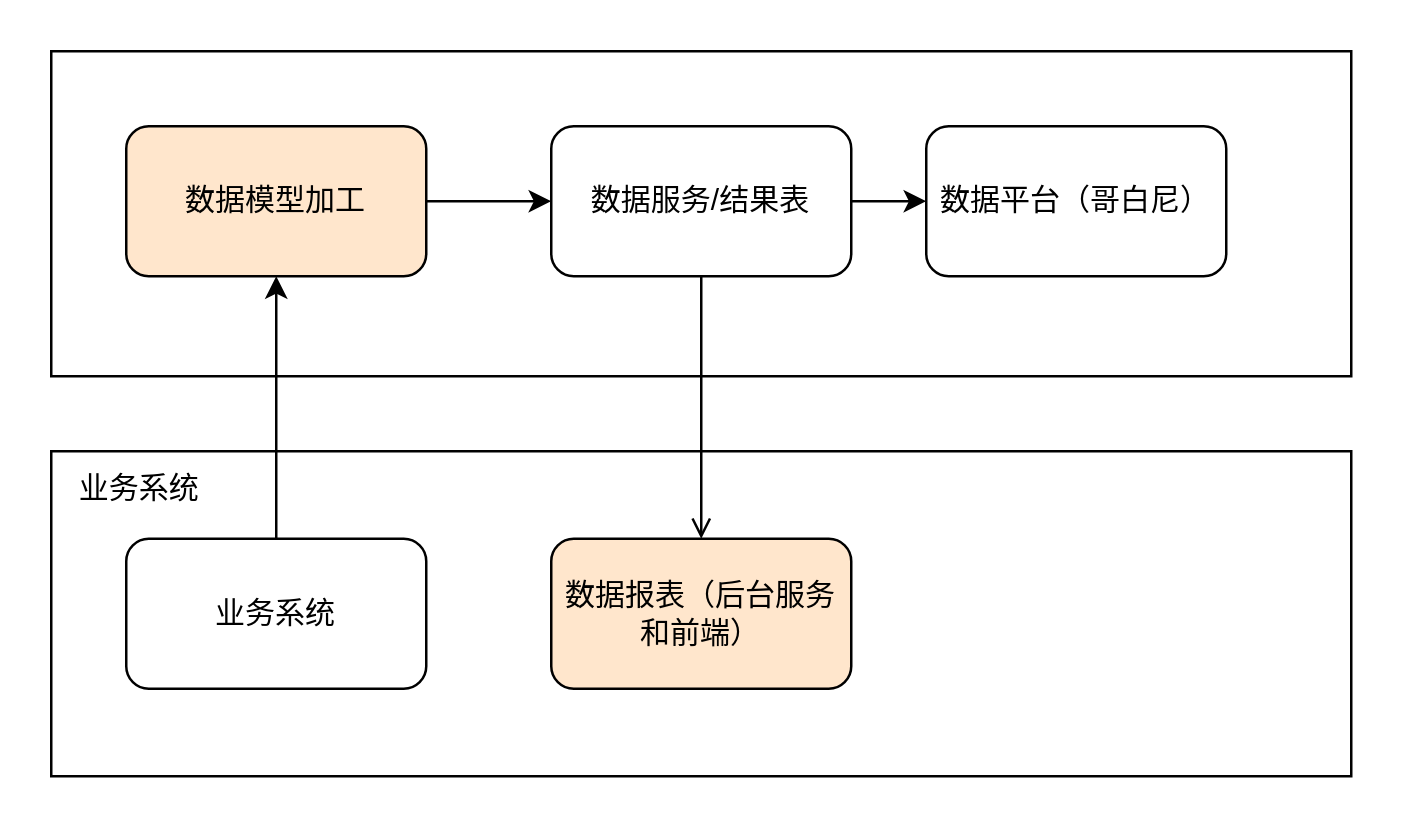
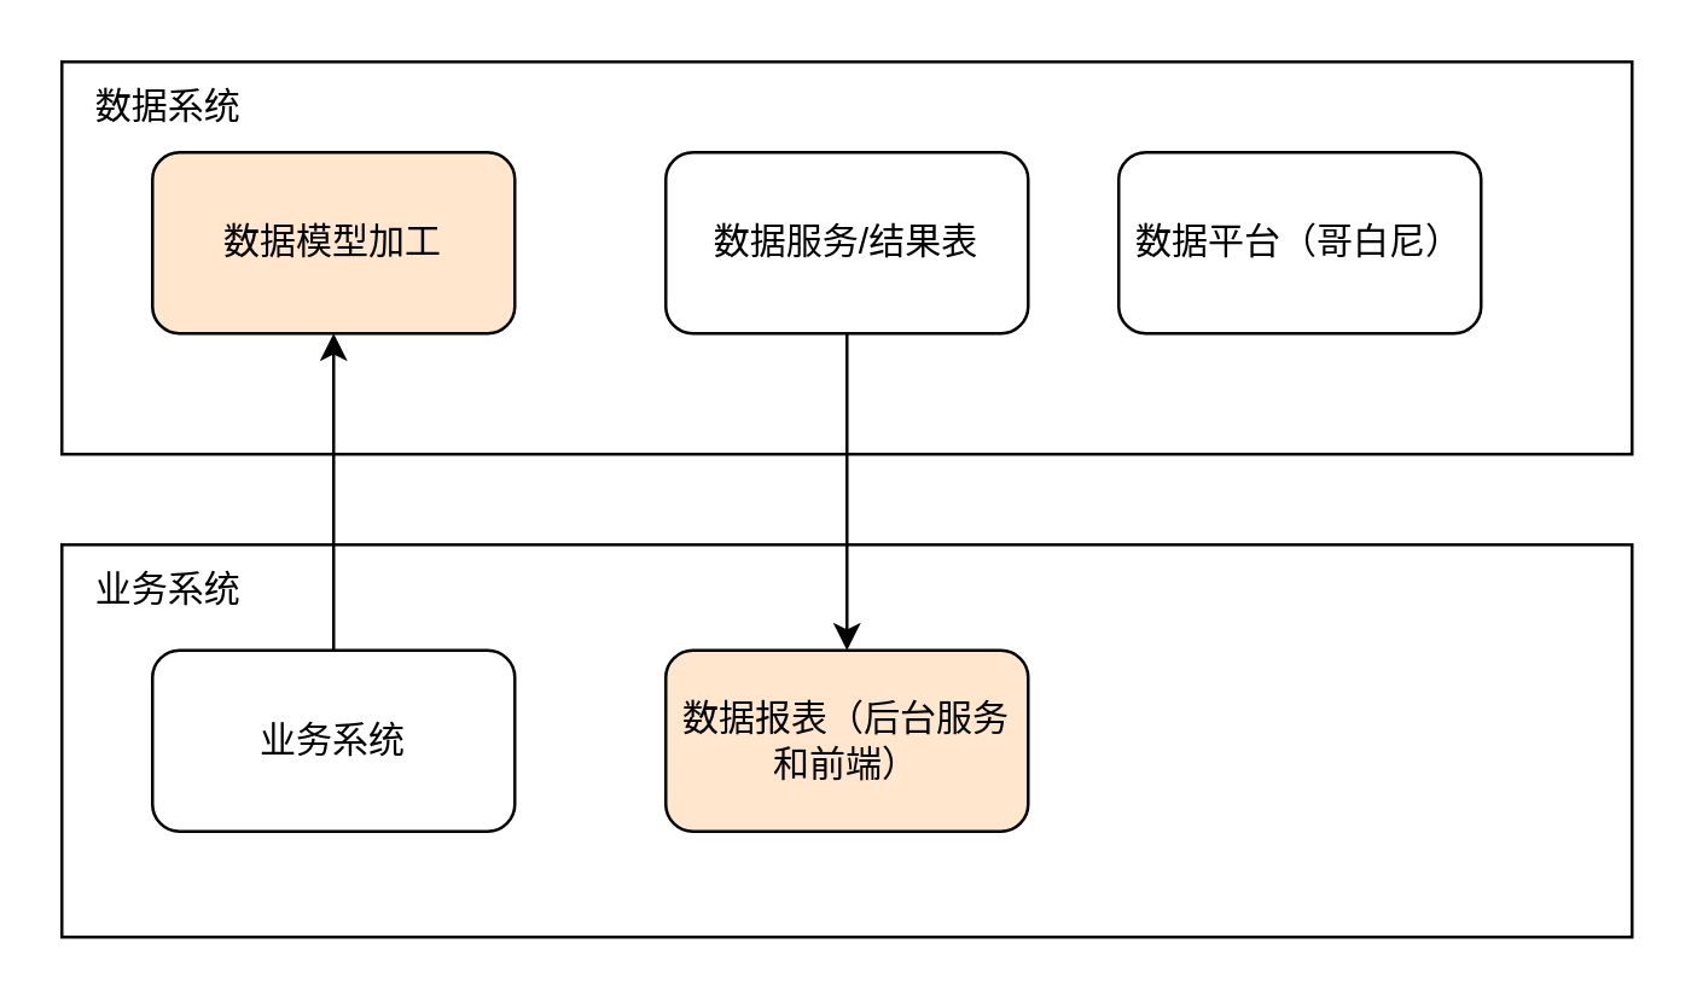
+ <mxCell id="4" value="数据系统" style="text;html=1;align=center;verticalAlign=middle;resizable=0;points=[];autosize=1;strokeColor=none;fillColor=none;" vertex="1" parent="1"><mxGeometry x="20" y="20" width="70" height="30" as="geometry" /></mxCell>
- <mxCell id="8" value="" style="edgeStyle=orthogonalEdgeStyle;rounded=0;orthogonalLoop=1;jettySize=auto;html=1;" edge="1" parent="1" source="9" target="12"><mxGeometry relative="1" as="geometry" /></mxCell>
- <mxCell id="10" value="" style="edgeStyle=orthogonalEdgeStyle;rounded=0;orthogonalLoop=1;jettySize=auto;html=1;" edge="1" parent="1" source="12" target="13"><mxGeometry relative="1" as="geometry" /></mxCell>
- <mxCell id="11" value="" style="edgeStyle=orthogonalEdgeStyle;rounded=0;orthogonalLoop=1;jettySize=auto;html=1;endArrow=open;" edge="1" parent="1" source="12" target="14"><mxGeometry relative="1" as="geometry" /></mxCell>
+ <mxCell id="11" value="" style="edgeStyle=orthogonalEdgeStyle;rounded=0;orthogonalLoop=1;jettySize=auto;html=1;" edge="1" parent="1" source="12" target="14"><mxGeometry relative="1" as="geometry" /></mxCell>
